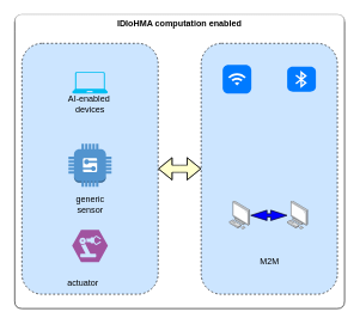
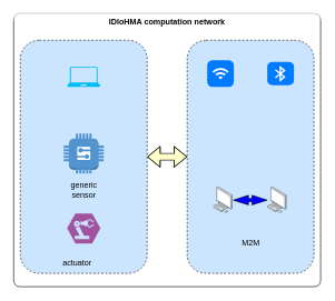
- <mxCell id="18" value="IDIoHMA computation enabled" style="swimlane;fillColor=#FFFFFF;rounded=1;shadow=0;sketch=0;glass=1;swimlaneLine=0;" vertex="1" parent="1"><mxGeometry x="20" y="20" width="460" height="410" as="geometry" /></mxCell>
+ <mxCell id="18" value="IDIoHMA computation network" style="swimlane;fillColor=#FFFFFF;rounded=1;shadow=0;sketch=0;glass=1;swimlaneLine=0;" vertex="1" parent="1"><mxGeometry x="20" y="20" width="460" height="410" as="geometry" /></mxCell>
- <mxCell id="7" value="AI-enabled&amp;nbsp;&lt;br&gt;devices&lt;br&gt;" style="text;html=1;align=center;verticalAlign=middle;resizable=0;points=[];autosize=1;strokeColor=none;fillColor=none;" vertex="1" parent="1"><mxGeometry x="85" y="130" width="80" height="30" as="geometry" /></mxCell>
